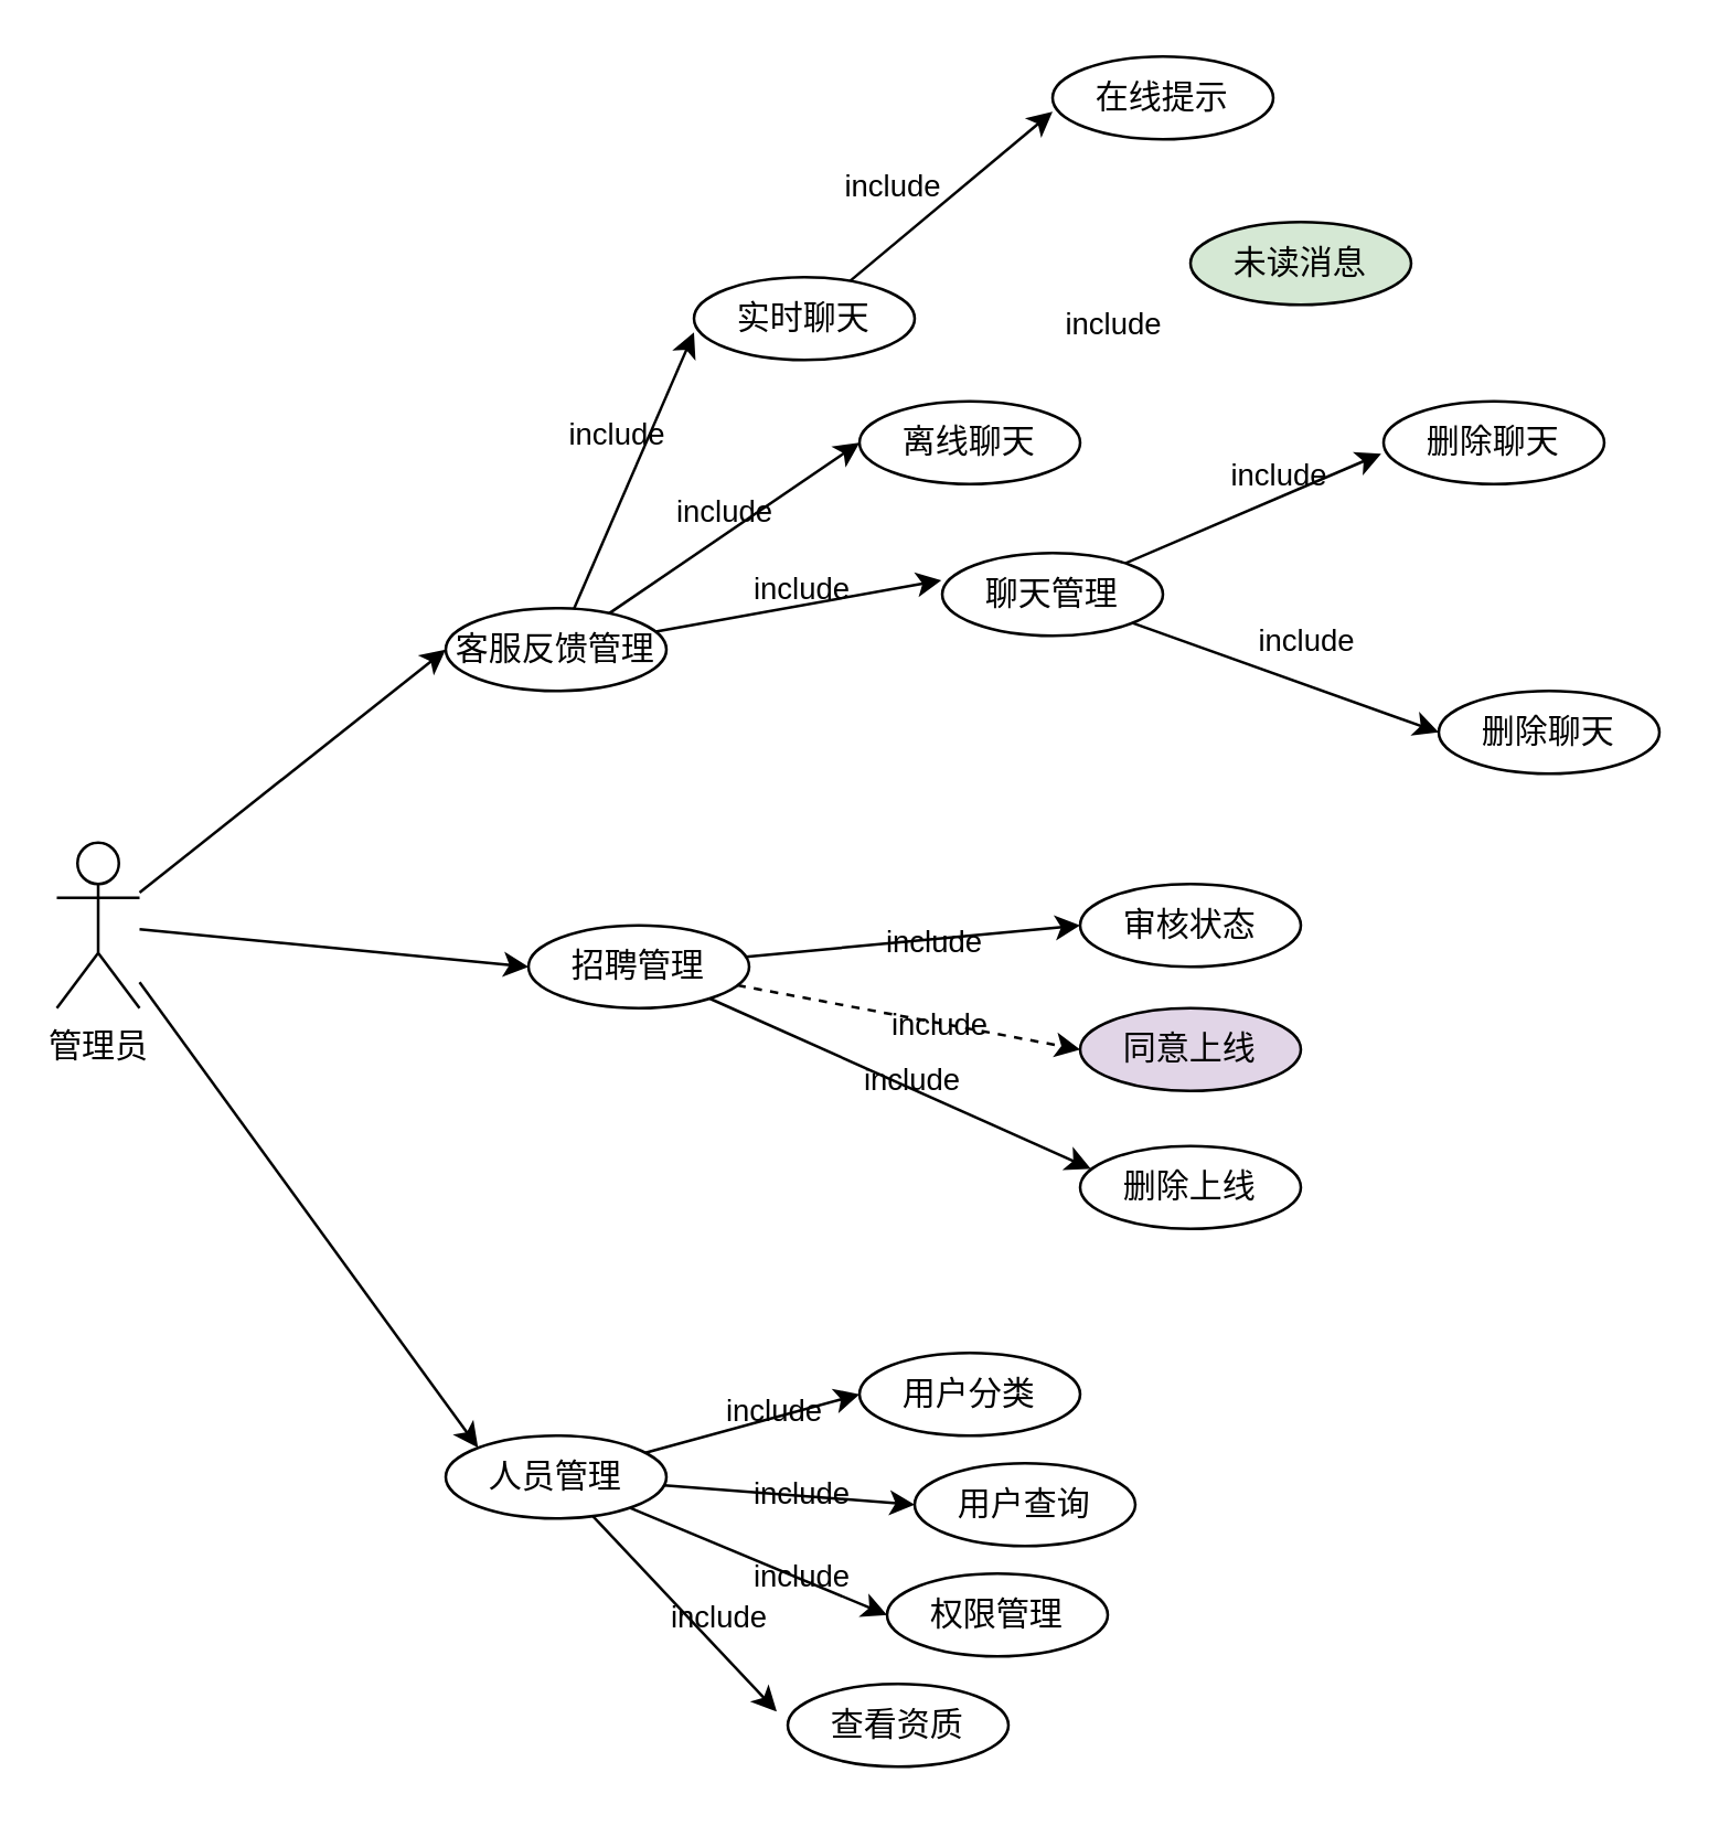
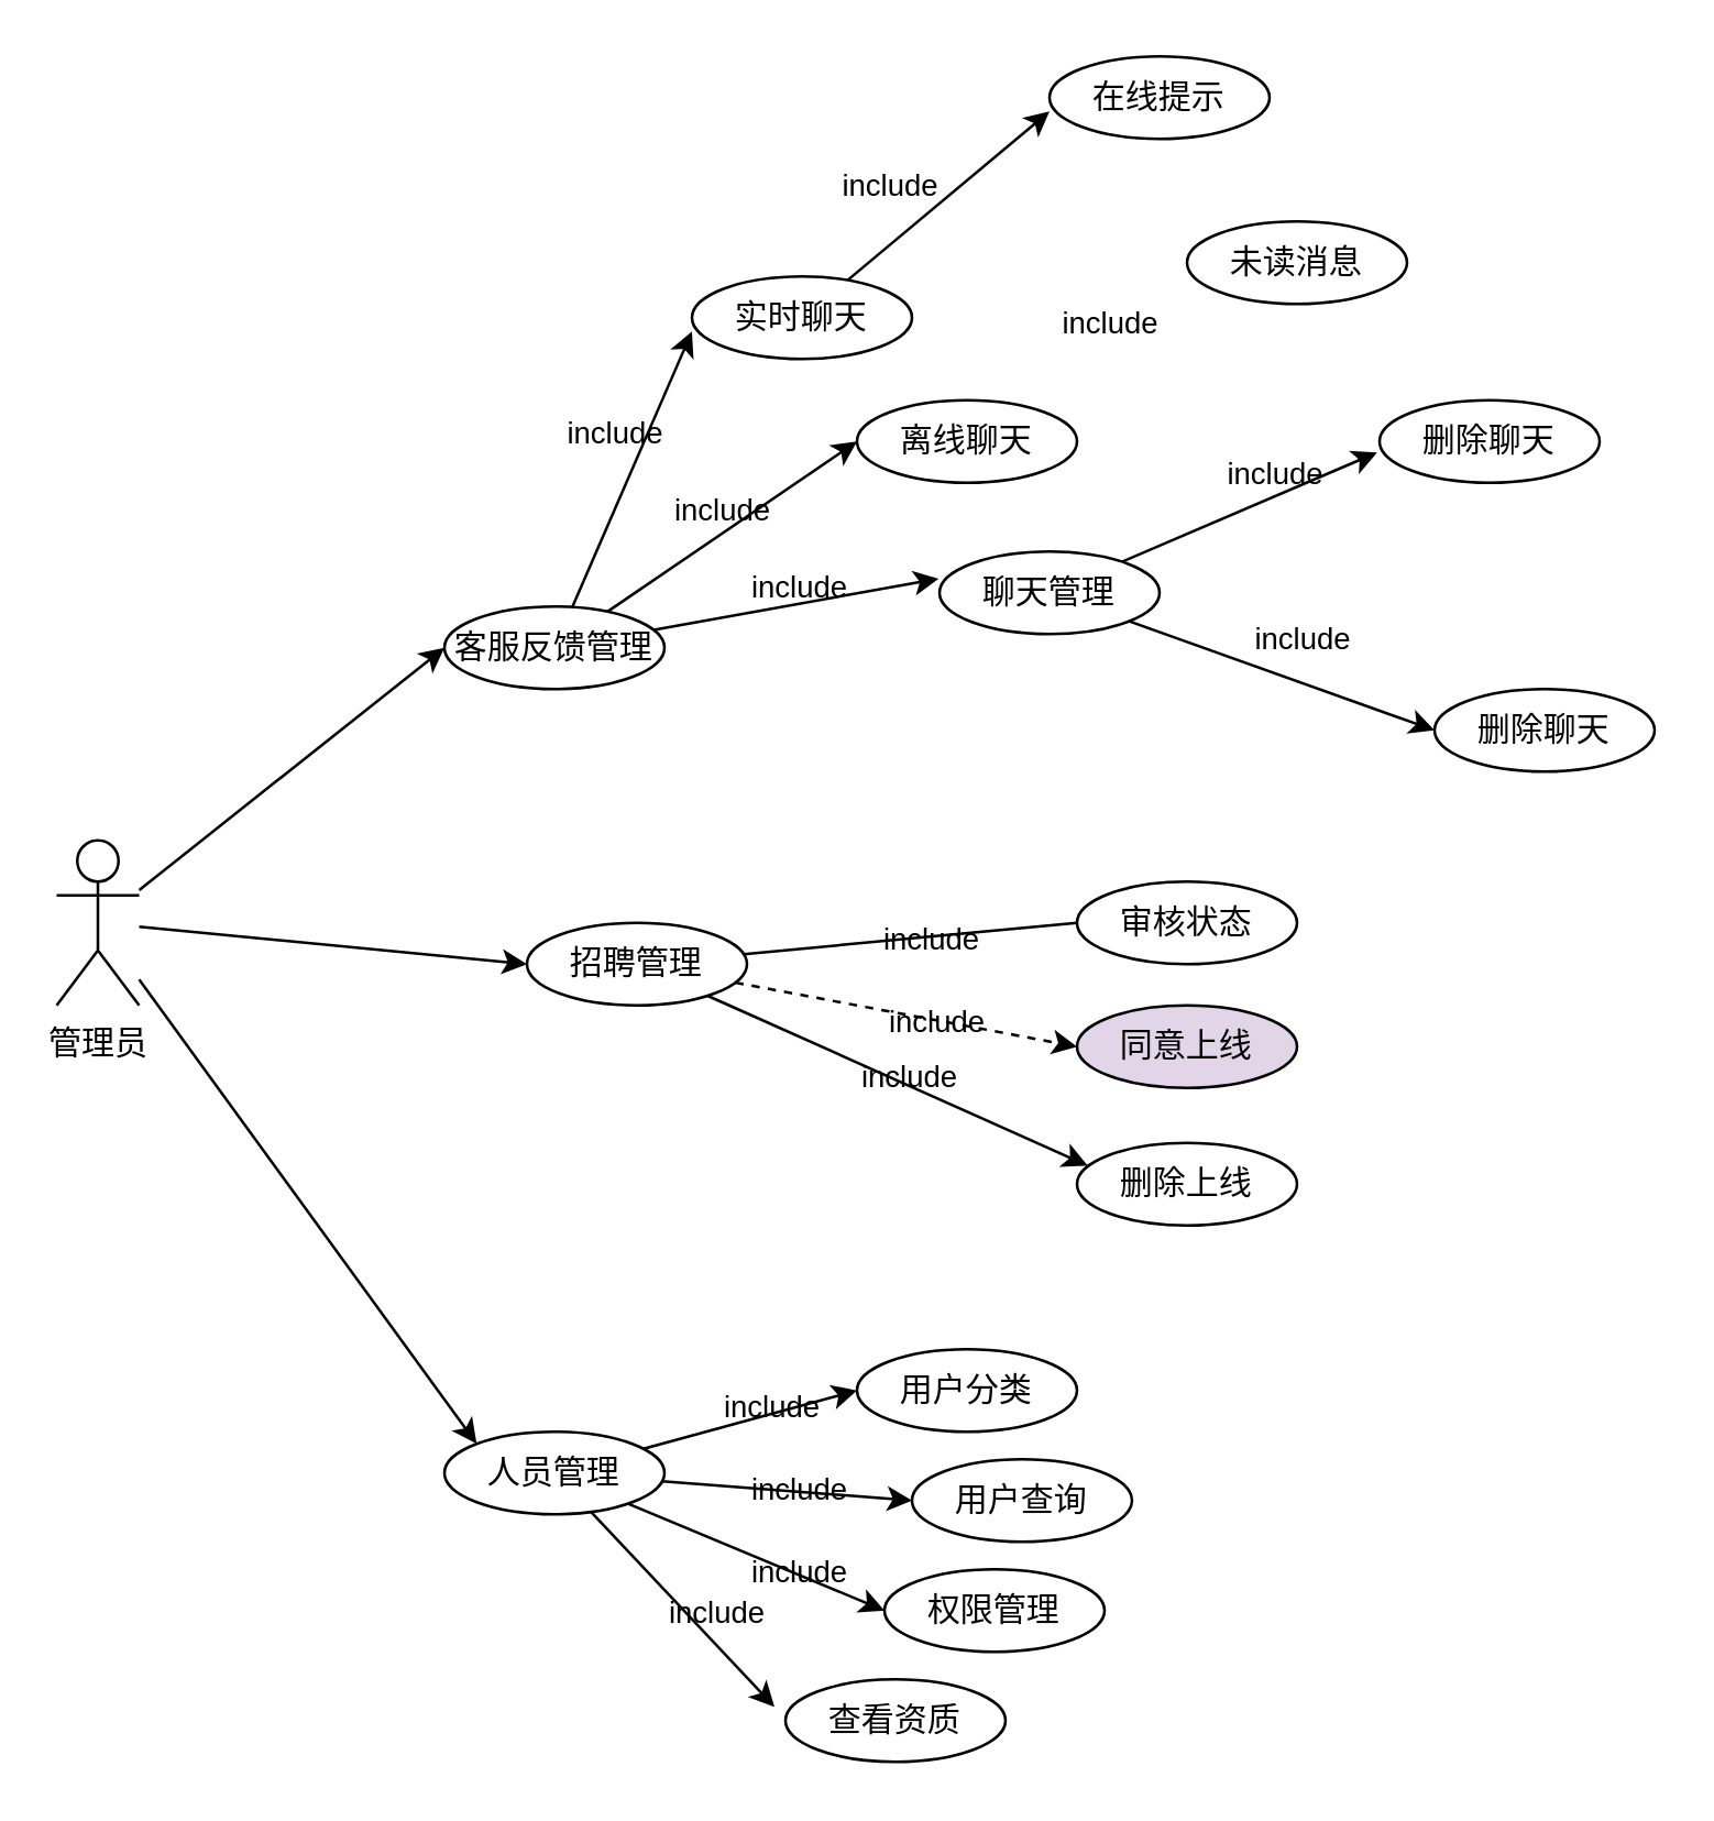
- <mxCell id="24" value="未读消息" style="ellipse;whiteSpace=wrap;html=1;labelBackgroundColor=none;fillColor=#d5e8d4;" vertex="1" parent="1"><mxGeometry x="431" y="80" width="80" height="30" as="geometry" /></mxCell>
+ <mxCell id="24" value="未读消息" style="ellipse;whiteSpace=wrap;html=1;labelBackgroundColor=none;" vertex="1" parent="1"><mxGeometry x="431" y="80" width="80" height="30" as="geometry" /></mxCell>
- <mxCell id="32" style="edgeStyle=none;html=1;entryX=0;entryY=0.5;entryDx=0;entryDy=0;" edge="1" parent="1" source="35" target="36"><mxGeometry relative="1" as="geometry" /></mxCell>
+ <mxCell id="32" style="edgeStyle=none;html=1;entryX=0;entryY=0.5;entryDx=0;entryDy=0;endArrow=none;" edge="1" parent="1" source="35" target="36"><mxGeometry relative="1" as="geometry" /></mxCell>
